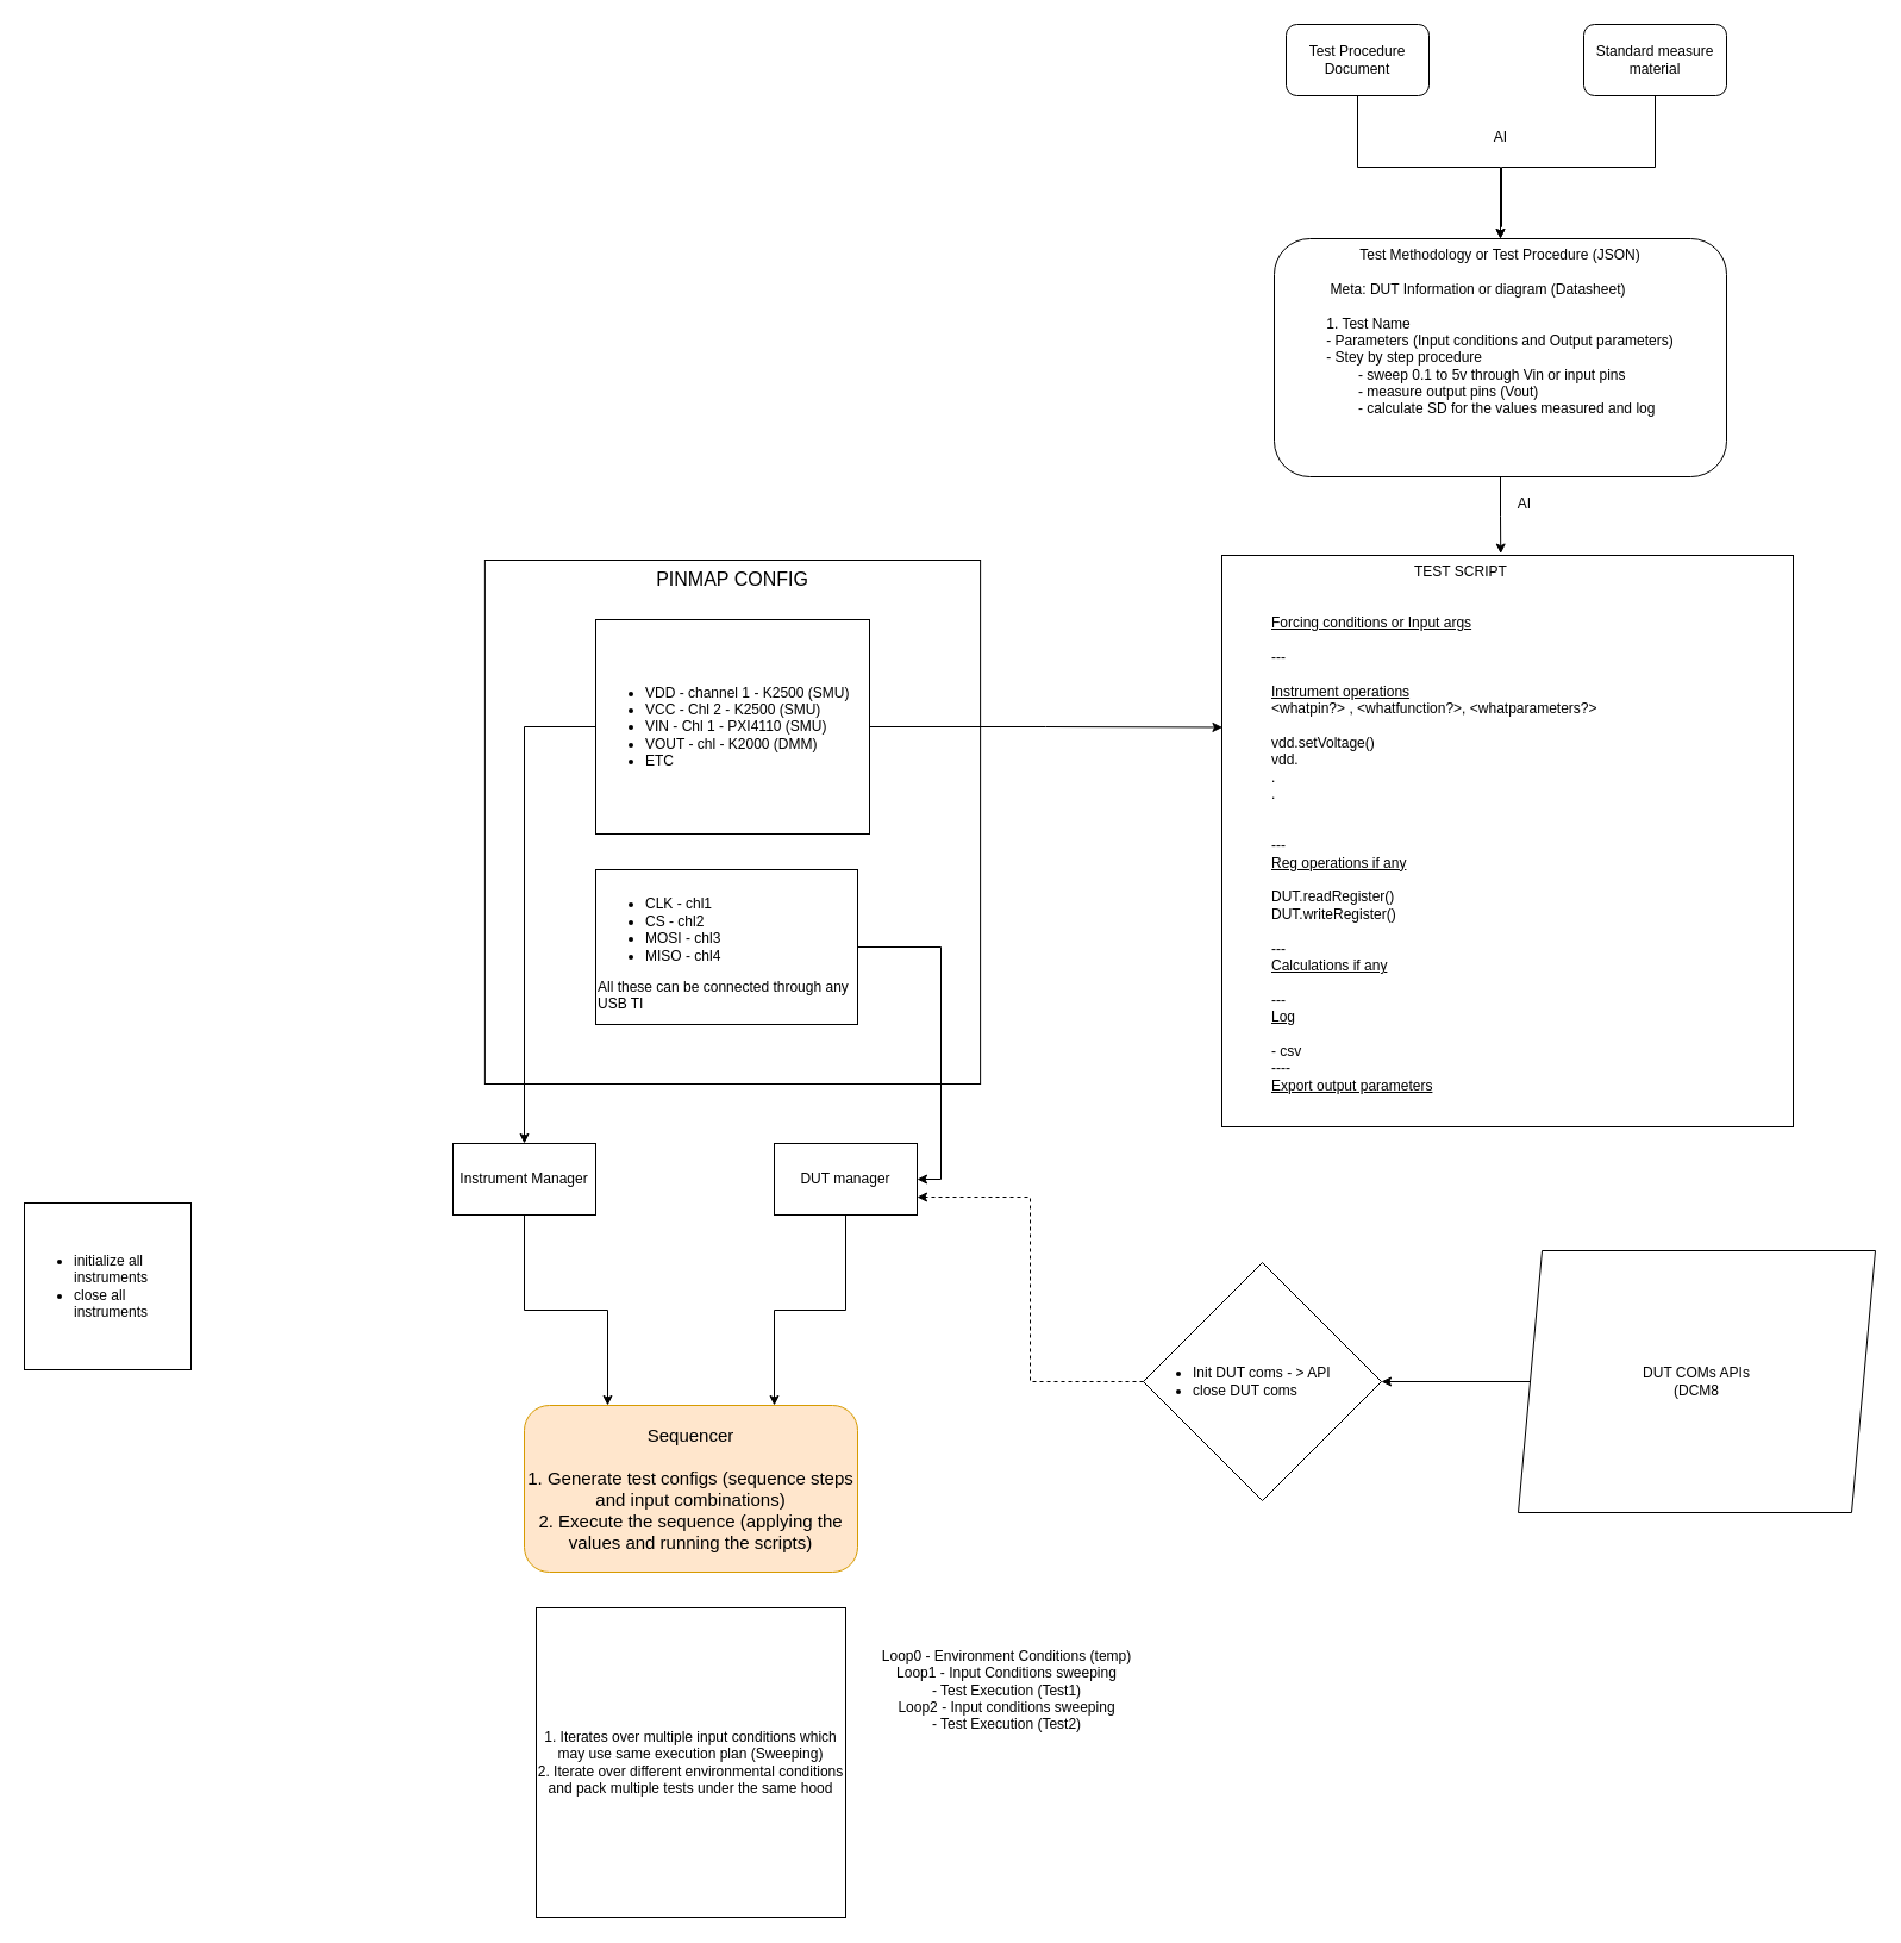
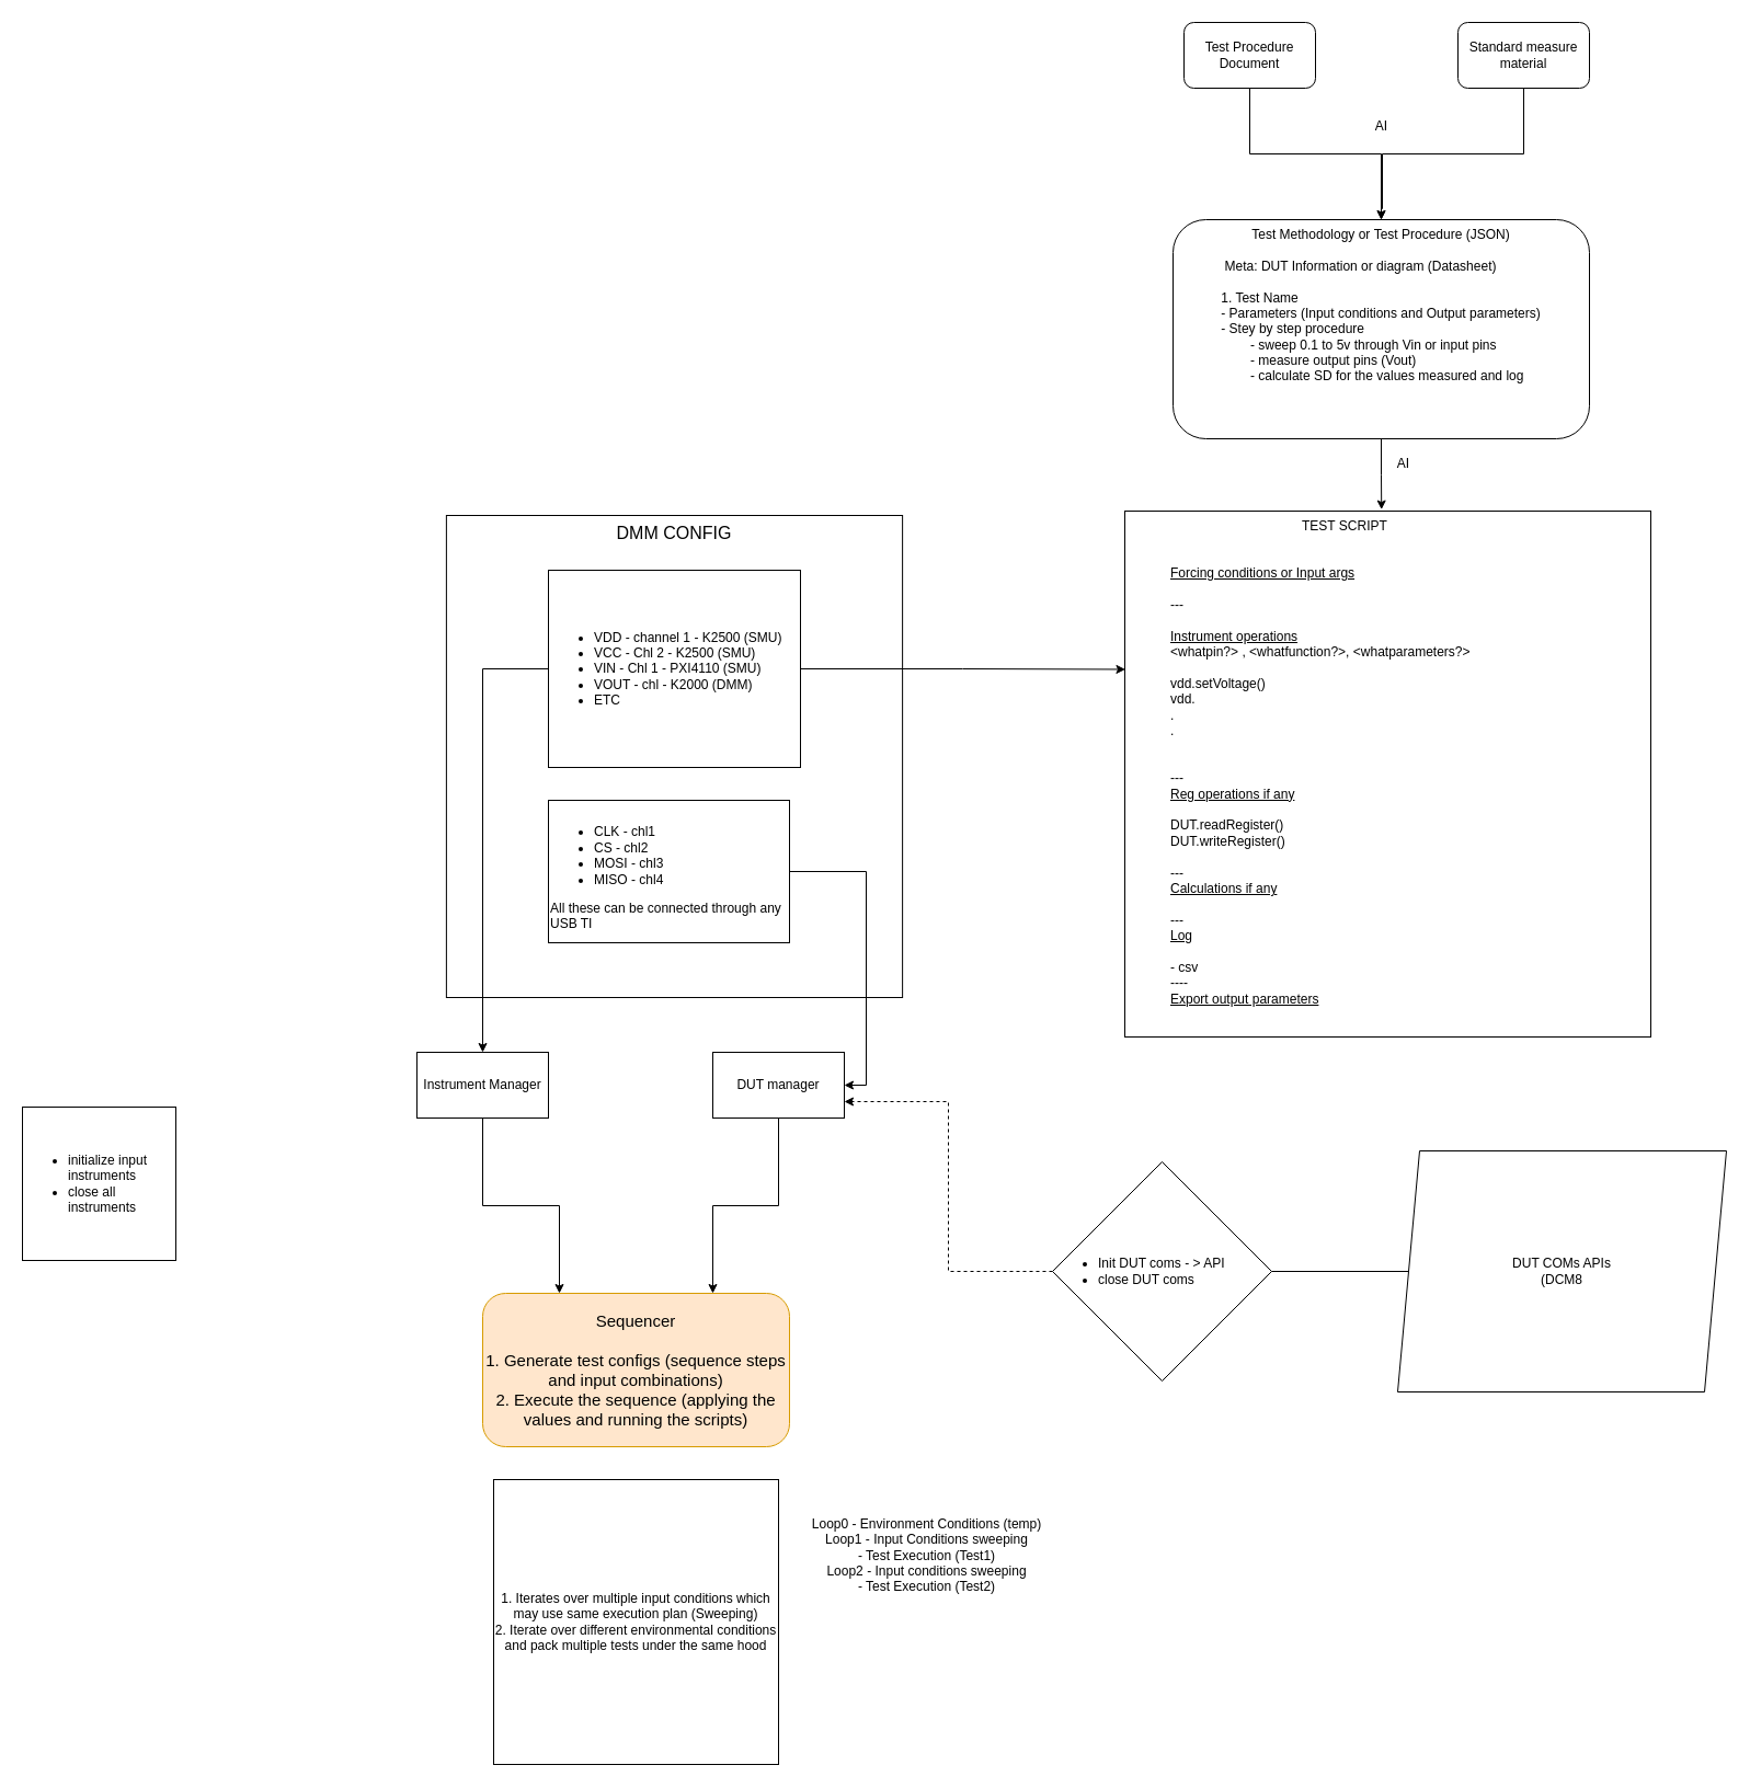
- <mxCell id="11" value="&lt;font style=&quot;font-size: 16px;&quot;&gt;PINMAP CONFIG&lt;/font&gt;" style="whiteSpace=wrap;html=1;aspect=fixed;align=center;verticalAlign=top;" vertex="1" parent="1"><mxGeometry x="406.89" y="470" width="416.22" height="440" as="geometry" /></mxCell>
+ <mxCell id="11" value="&lt;font style=&quot;font-size: 16px;&quot;&gt;DMM CONFIG&lt;/font&gt;" style="whiteSpace=wrap;html=1;aspect=fixed;align=center;verticalAlign=top;" vertex="1" parent="1"><mxGeometry x="406.89" y="470" width="416.22" height="440" as="geometry" /></mxCell>
- <mxCell id="4" value="&lt;ul&gt;&lt;li&gt;initialize all instruments&lt;/li&gt;&lt;li&gt;close all instruments&lt;/li&gt;&lt;/ul&gt;" style="whiteSpace=wrap;html=1;aspect=fixed;align=left;" vertex="1" parent="1"><mxGeometry x="20" y="1010" width="140" height="140" as="geometry" /></mxCell>
+ <mxCell id="4" value="&lt;ul&gt;&lt;li&gt;initialize input instruments&lt;/li&gt;&lt;li&gt;close all instruments&lt;/li&gt;&lt;/ul&gt;" style="whiteSpace=wrap;html=1;aspect=fixed;align=left;" vertex="1" parent="1"><mxGeometry x="20" y="1010" width="140" height="140" as="geometry" /></mxCell>
- <mxCell id="9" style="edgeStyle=orthogonalEdgeStyle;rounded=0;orthogonalLoop=1;jettySize=auto;html=1;entryX=1;entryY=0.5;entryDx=0;entryDy=0;" edge="1" parent="1" source="10" target="8"><mxGeometry relative="1" as="geometry" /></mxCell>
+ <mxCell id="9" style="edgeStyle=orthogonalEdgeStyle;rounded=0;orthogonalLoop=1;jettySize=auto;html=1;entryX=1;entryY=0.5;entryDx=0;entryDy=0;endArrow=none;" edge="1" parent="1" source="10" target="8"><mxGeometry relative="1" as="geometry" /></mxCell>
